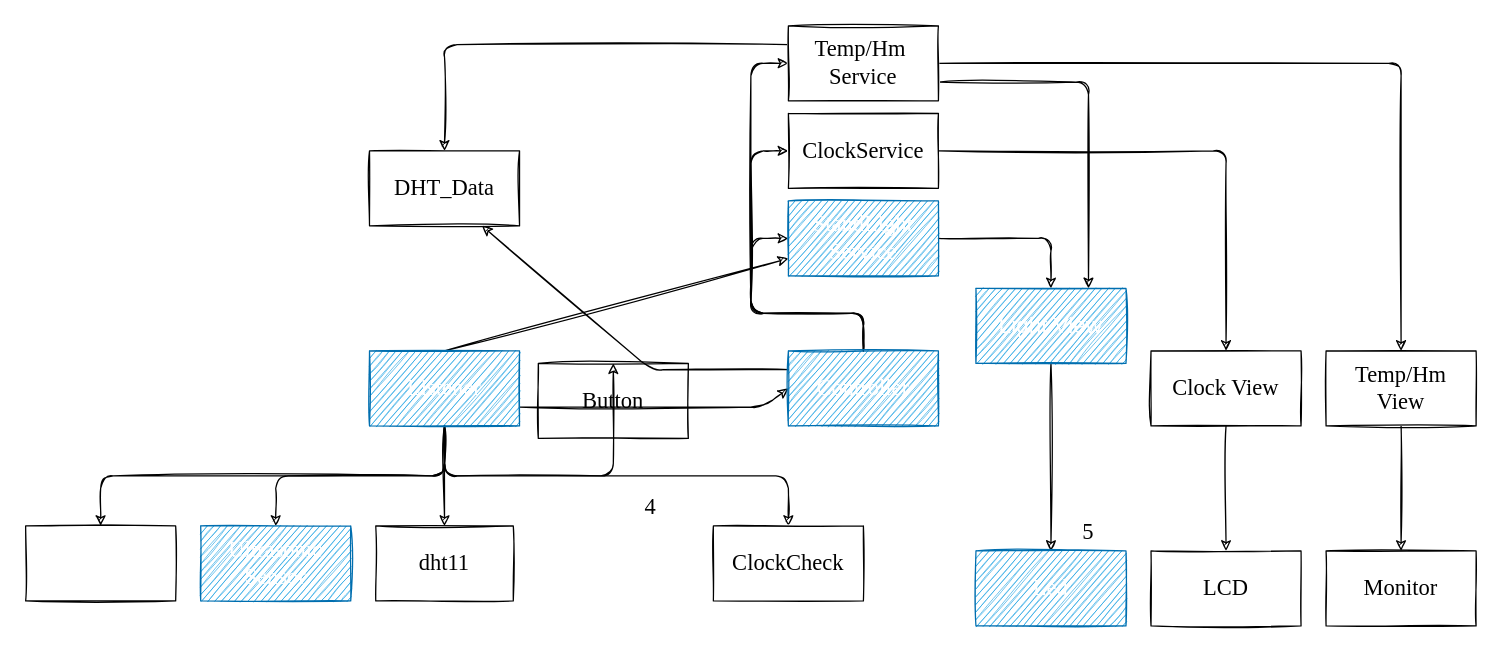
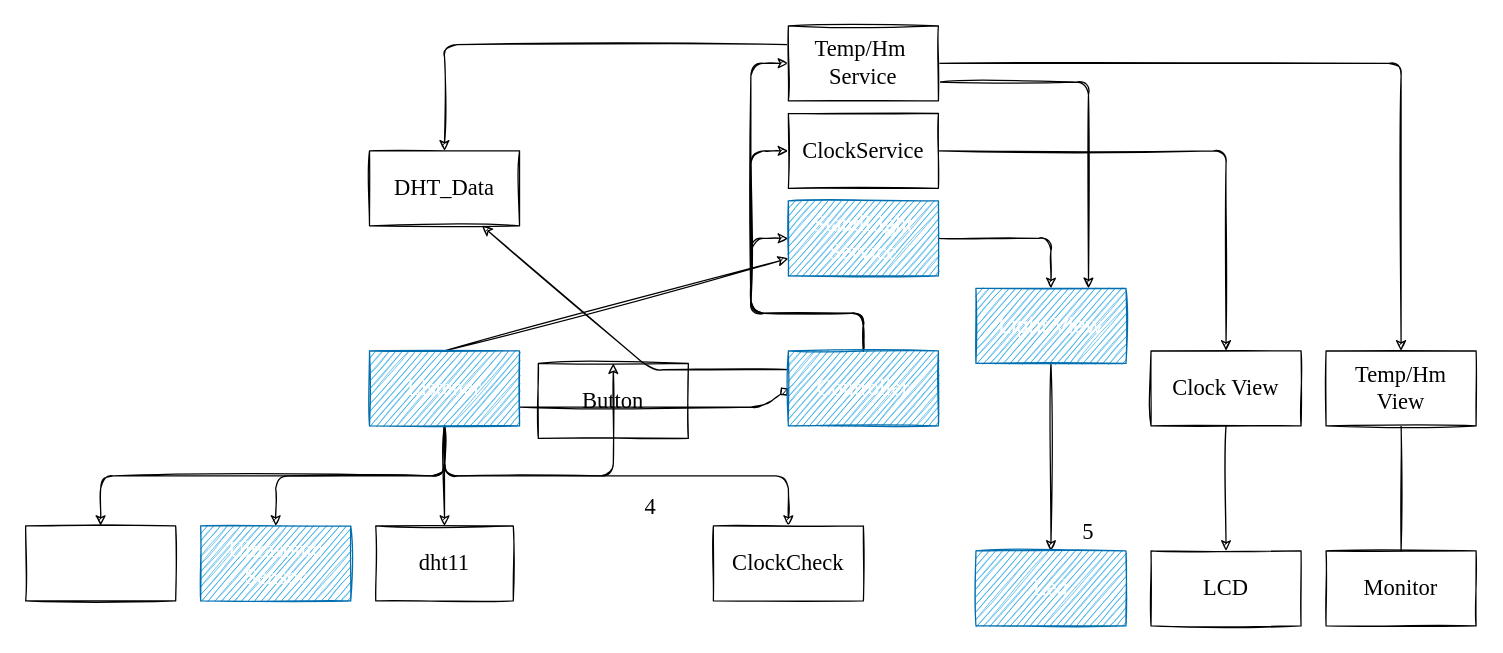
- <mxCell id="3" style="edgeStyle=none;html=1;exitX=1;exitY=0.75;exitDx=0;exitDy=0;entryX=0;entryY=0.5;entryDx=0;entryDy=0;sketch=1;" parent="1" source="10" target="15" edge="1"><mxGeometry relative="1" as="geometry"><Array as="points"><mxPoint x="610" y="325" /></Array></mxGeometry></mxCell>
+ <mxCell id="3" style="edgeStyle=none;html=1;exitX=1;exitY=0.75;exitDx=0;exitDy=0;entryX=0;entryY=0.5;entryDx=0;entryDy=0;sketch=1;endArrow=diamond;" parent="1" source="10" target="15" edge="1"><mxGeometry relative="1" as="geometry"><Array as="points"><mxPoint x="610" y="325" /></Array></mxGeometry></mxCell>
- <mxCell id="31" style="edgeStyle=none;html=1;exitX=0.5;exitY=1;exitDx=0;exitDy=0;entryX=0.5;entryY=0;entryDx=0;entryDy=0;sketch=1;" parent="1" source="32" target="30" edge="1"><mxGeometry relative="1" as="geometry" /></mxCell>
+ <mxCell id="31" style="edgeStyle=none;html=1;exitX=0.5;exitY=1;exitDx=0;exitDy=0;entryX=0.5;entryY=0;entryDx=0;entryDy=0;sketch=1;endArrow=none;" parent="1" source="32" target="30" edge="1"><mxGeometry relative="1" as="geometry" /></mxCell>
